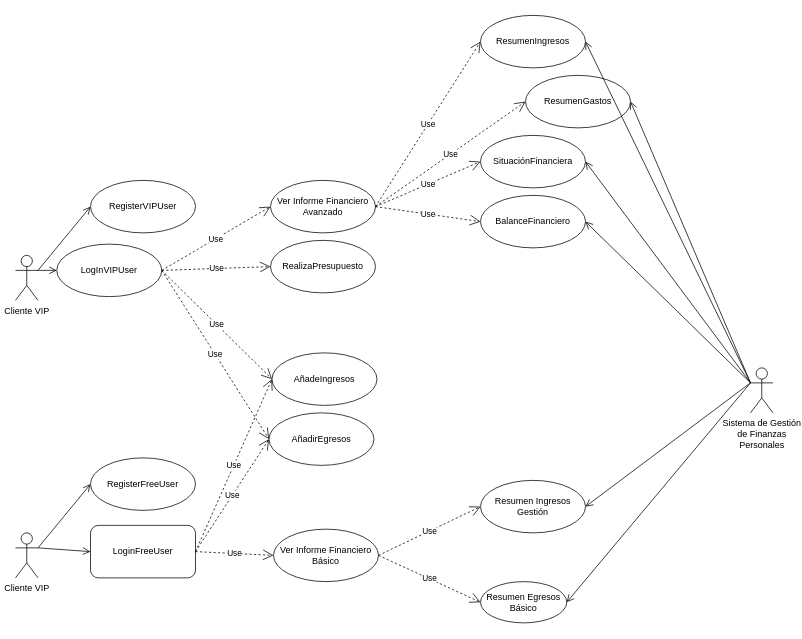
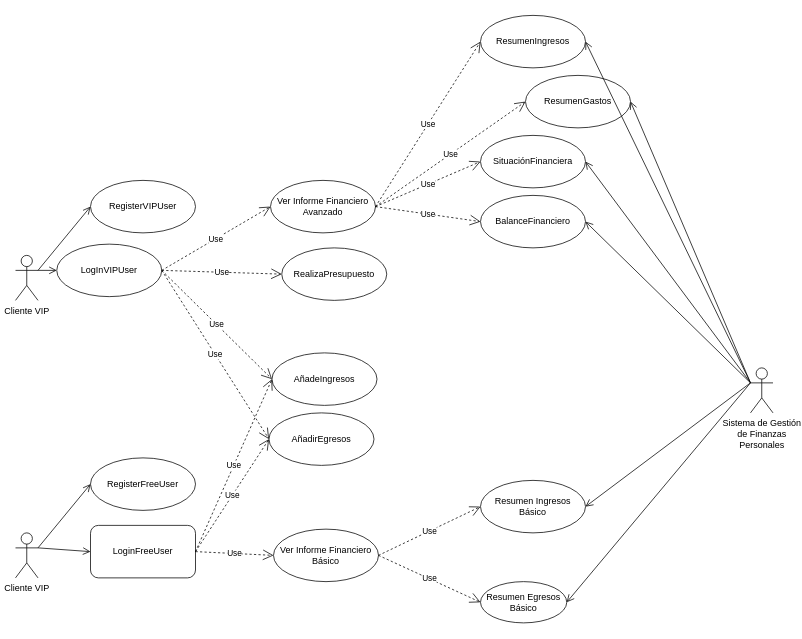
- <mxCell id="23" value="RealizaPresupuesto" style="ellipse;whiteSpace=wrap;html=1;" parent="1" vertex="1"><mxGeometry x="360" y="320" width="140" height="70" as="geometry" /></mxCell>
+ <mxCell id="23" value="RealizaPresupuesto" style="ellipse;whiteSpace=wrap;html=1;" parent="1" vertex="1"><mxGeometry x="375" y="330" width="140" height="70" as="geometry" /></mxCell>
- <mxCell id="36" value="Resumen Ingresos Gestión" style="ellipse;whiteSpace=wrap;html=1;" parent="1" vertex="1"><mxGeometry x="640" y="640" width="140" height="70" as="geometry" /></mxCell>
+ <mxCell id="36" value="Resumen Ingresos Básico" style="ellipse;whiteSpace=wrap;html=1;" parent="1" vertex="1"><mxGeometry x="640" y="640" width="140" height="70" as="geometry" /></mxCell>
